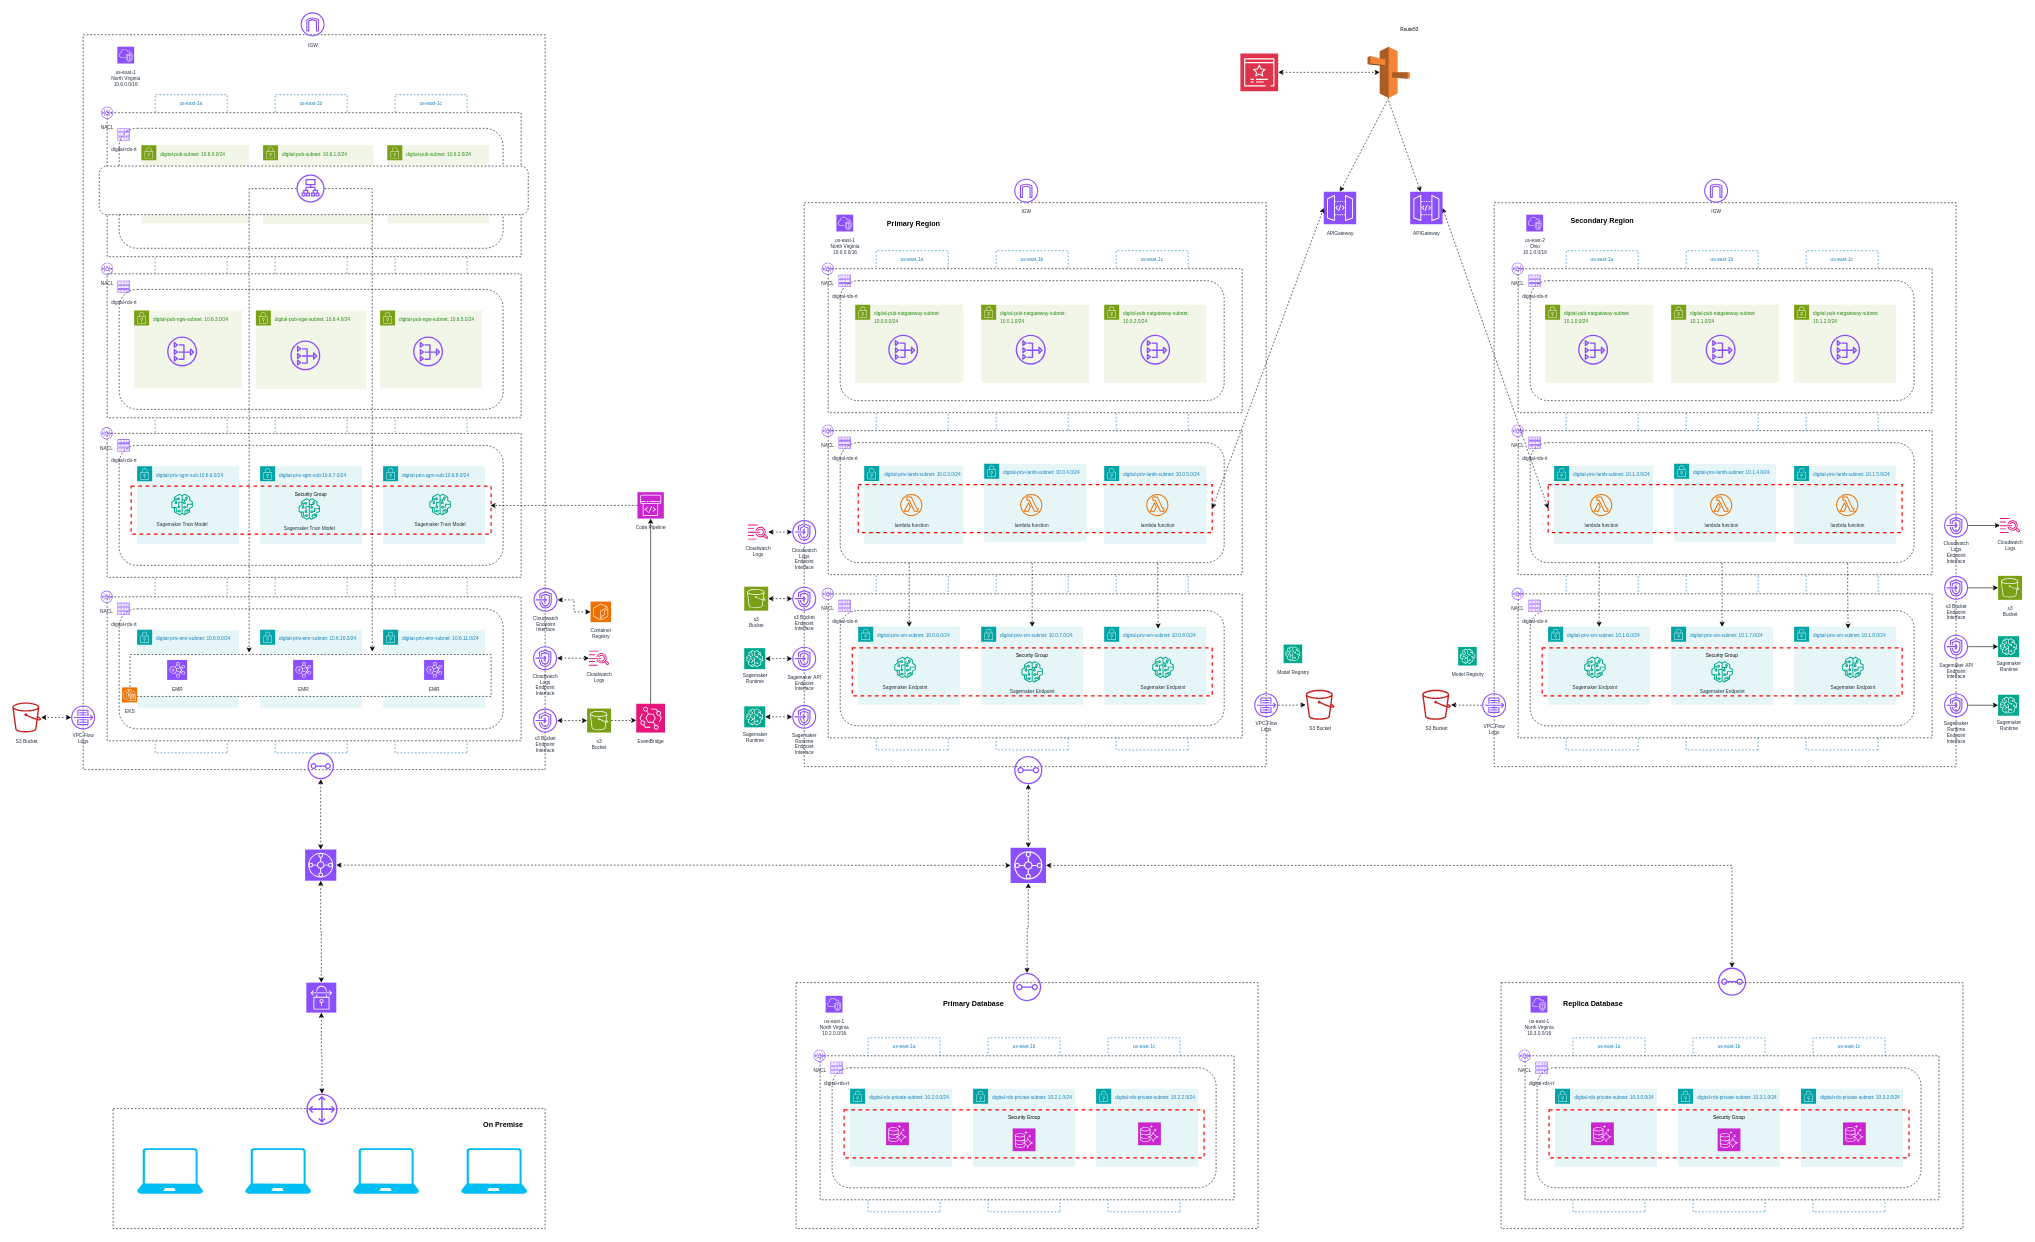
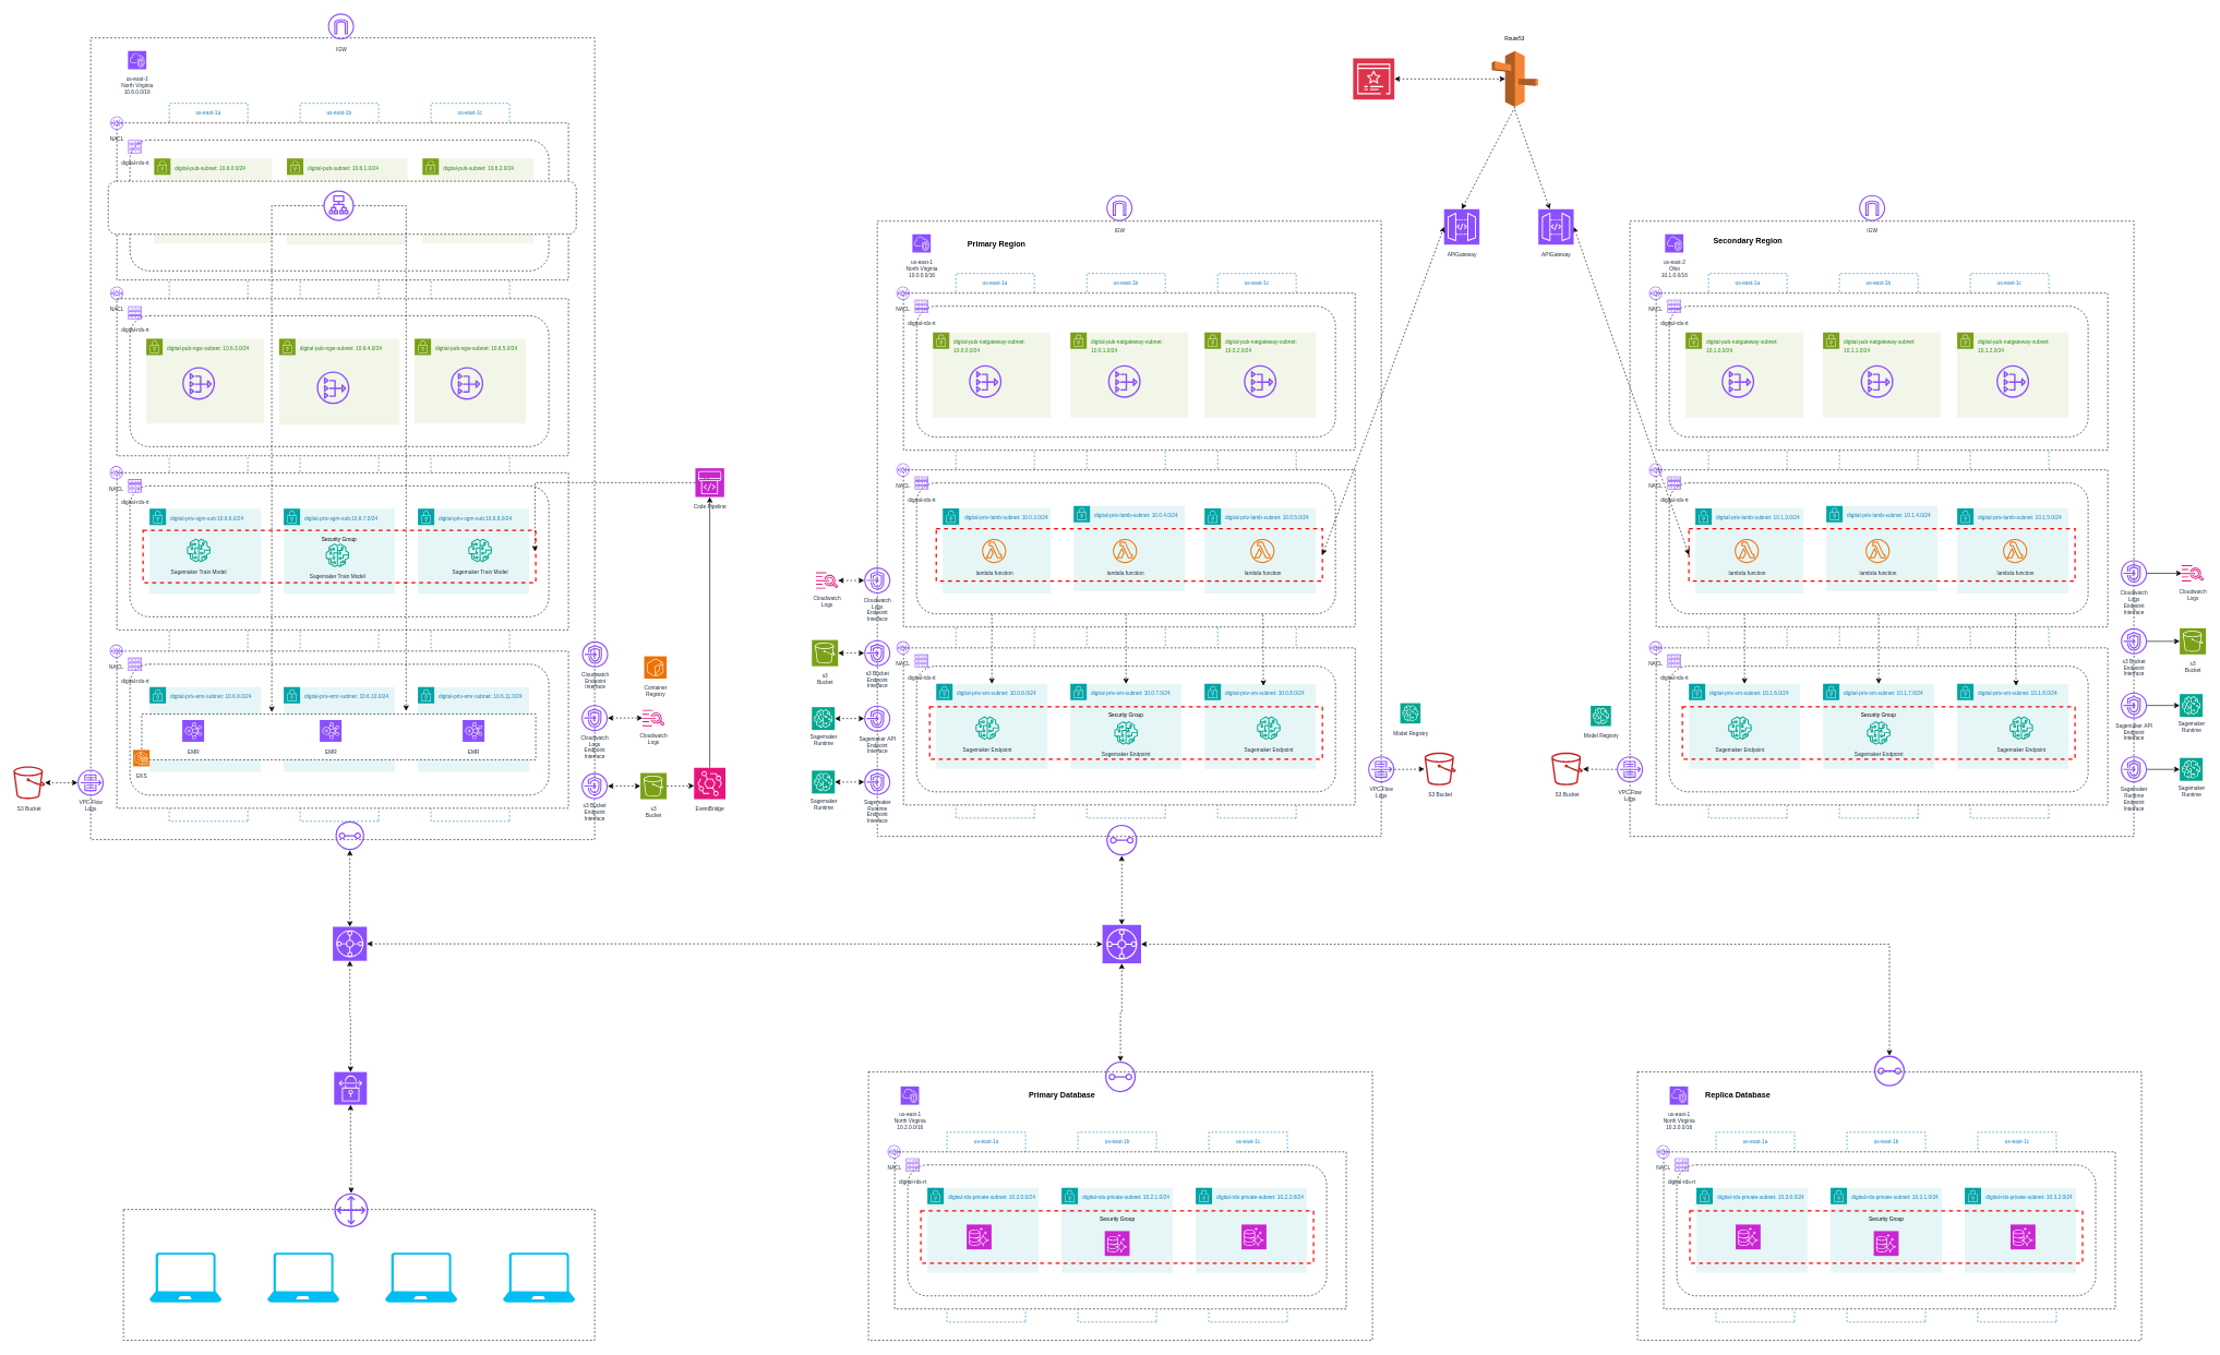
- <mxCell id="200" value="&lt;font style=&quot;font-size: 8px;&quot;&gt;Route53&lt;/font&gt;" style="text;html=1;strokeColor=none;fillColor=none;align=center;verticalAlign=middle;whiteSpace=wrap;rounded=0;" vertex="1" parent="1"><mxGeometry x="2329.25" y="37.25" width="40" height="20" as="geometry" /></mxCell>
+ <mxCell id="200" value="&lt;font style=&quot;font-size: 8px;&quot;&gt;Route53&lt;/font&gt;" style="text;html=1;strokeColor=none;fillColor=none;align=center;verticalAlign=middle;whiteSpace=wrap;rounded=0;" vertex="1" parent="1"><mxGeometry x="2294.25" y="47.25" width="40" height="20" as="geometry" /></mxCell>
- <mxCell id="246" value="&lt;font style=&quot;font-size: 8px;&quot;&gt;Code Pipeline&lt;/font&gt;" style="sketch=0;points=[[0,0,0],[0.25,0,0],[0.5,0,0],[0.75,0,0],[1,0,0],[0,1,0],[0.25,1,0],[0.5,1,0],[0.75,1,0],[1,1,0],[0,0.25,0],[0,0.5,0],[0,0.75,0],[1,0.25,0],[1,0.5,0],[1,0.75,0]];outlineConnect=0;fontColor=#232F3E;fillColor=#C925D1;strokeColor=#ffffff;dashed=0;verticalLabelPosition=bottom;verticalAlign=top;align=center;html=1;fontSize=12;fontStyle=0;aspect=fixed;shape=mxgraph.aws4.resourceIcon;resIcon=mxgraph.aws4.codepipeline;" vertex="1" parent="1"><mxGeometry x="1062" y="819.75" width="44" height="44" as="geometry" /></mxCell>
+ <mxCell id="246" value="&lt;font style=&quot;font-size: 8px;&quot;&gt;Code Pipeline&lt;/font&gt;" style="sketch=0;points=[[0,0,0],[0.25,0,0],[0.5,0,0],[0.75,0,0],[1,0,0],[0,1,0],[0.25,1,0],[0.5,1,0],[0.75,1,0],[1,1,0],[0,0.25,0],[0,0.5,0],[0,0.75,0],[1,0.25,0],[1,0.5,0],[1,0.75,0]];outlineConnect=0;fontColor=#232F3E;fillColor=#C925D1;strokeColor=#ffffff;dashed=0;verticalLabelPosition=bottom;verticalAlign=top;align=center;html=1;fontSize=12;fontStyle=0;aspect=fixed;shape=mxgraph.aws4.resourceIcon;resIcon=mxgraph.aws4.codepipeline;" vertex="1" parent="1"><mxGeometry x="1062" y="714.75" width="44" height="44" as="geometry" /></mxCell>
- <mxCell id="214" style="edgeStyle=orthogonalEdgeStyle;rounded=0;orthogonalLoop=1;jettySize=auto;html=1;startArrow=classic;startFill=1;dashed=1;" edge="1" parent="1" source="215" target="216"><mxGeometry relative="1" as="geometry" /></mxCell>
- <mxCell id="241" value="&lt;b&gt;On Premise&lt;/b&gt;" style="text;html=1;strokeColor=none;fillColor=none;align=center;verticalAlign=middle;whiteSpace=wrap;rounded=0;" vertex="1" parent="1"><mxGeometry x="803.08" y="1859.25" width="71" height="30" as="geometry" /></mxCell>
